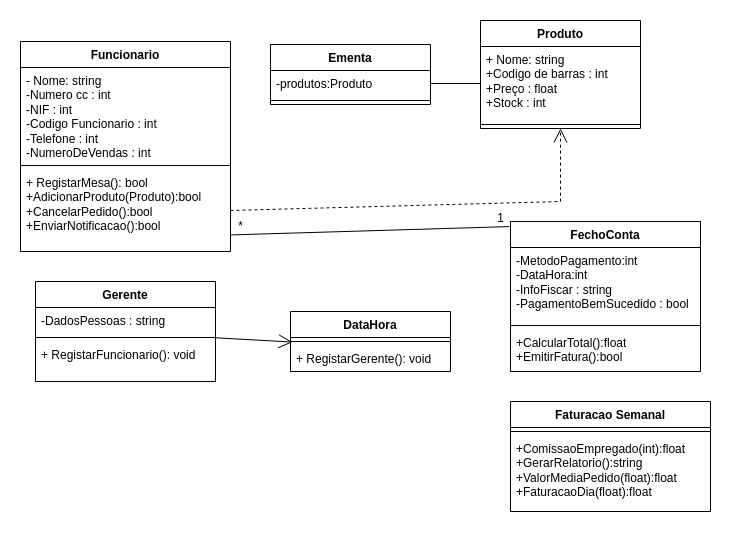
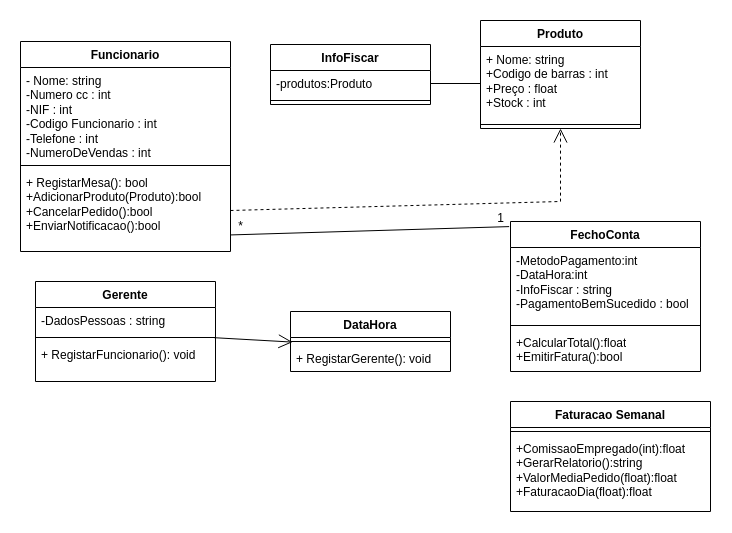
- <mxCell id="14" value="Ementa" style="swimlane;fontStyle=1;align=center;verticalAlign=top;childLayout=stackLayout;horizontal=1;startSize=26;horizontalStack=0;resizeParent=1;resizeParentMax=0;resizeLast=0;collapsible=1;marginBottom=0;whiteSpace=wrap;html=1;" vertex="1" parent="1"><mxGeometry x="270" y="44" width="160" height="60" as="geometry" /></mxCell>
+ <mxCell id="14" value="InfoFiscar" style="swimlane;fontStyle=1;align=center;verticalAlign=top;childLayout=stackLayout;horizontal=1;startSize=26;horizontalStack=0;resizeParent=1;resizeParentMax=0;resizeLast=0;collapsible=1;marginBottom=0;whiteSpace=wrap;html=1;" vertex="1" parent="1"><mxGeometry x="270" y="44" width="160" height="60" as="geometry" /></mxCell>
